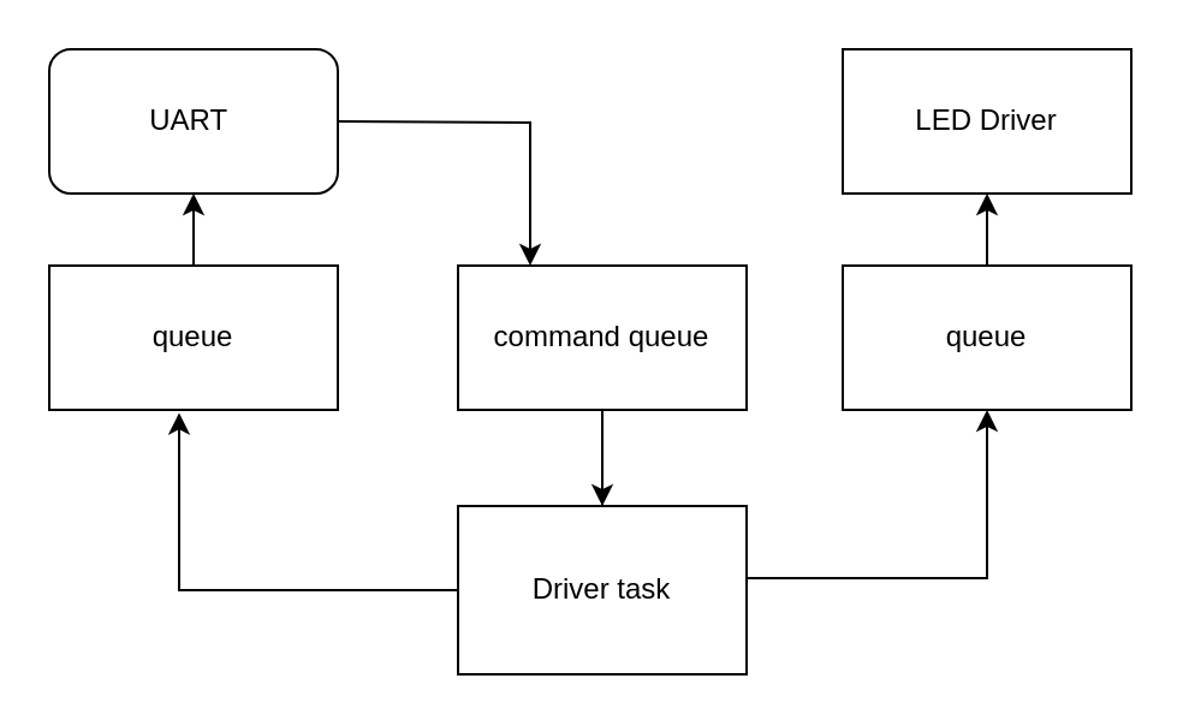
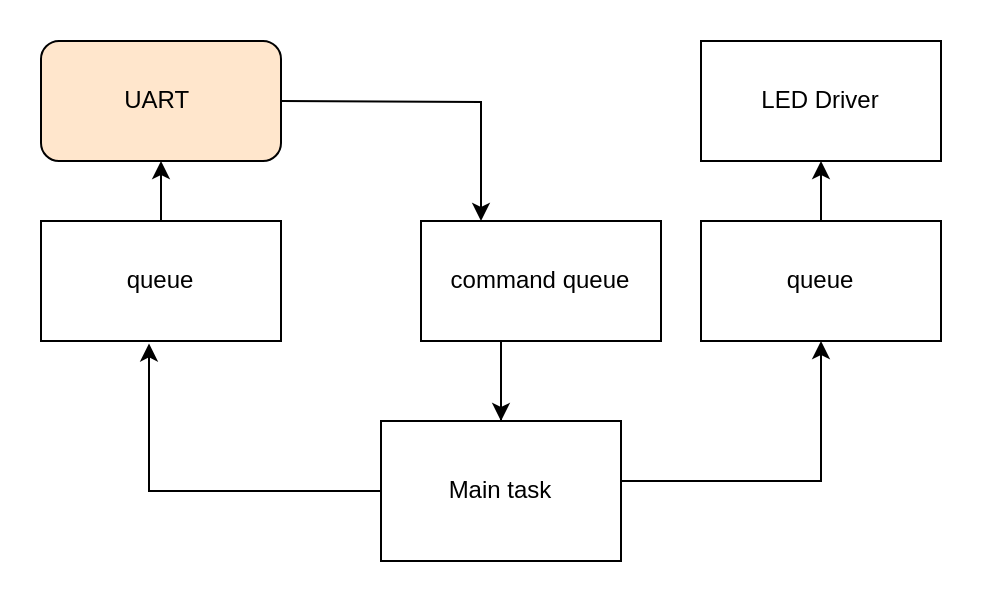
- <mxCell id="3" value="UART&amp;nbsp;" style="rounded=1;whiteSpace=wrap;html=1;" vertex="1" parent="1"><mxGeometry x="20" y="20" width="120" height="60" as="geometry" /></mxCell>
+ <mxCell id="3" value="UART&amp;nbsp;" style="rounded=1;whiteSpace=wrap;html=1;fillColor=#ffe6cc;" vertex="1" parent="1"><mxGeometry x="20" y="20" width="120" height="60" as="geometry" /></mxCell>
- <mxCell id="6" value="command queue" style="rounded=0;whiteSpace=wrap;html=1;" vertex="1" parent="1"><mxGeometry x="190" y="110" width="120" height="60" as="geometry" /></mxCell>
+ <mxCell id="6" value="command queue" style="rounded=0;whiteSpace=wrap;html=1;" vertex="1" parent="1"><mxGeometry x="210" y="110" width="120" height="60" as="geometry" /></mxCell>
- <mxCell id="2" value="Driver task" style="rounded=0;whiteSpace=wrap;html=1;" vertex="1" parent="1"><mxGeometry x="190" y="210" width="120" height="70" as="geometry" /></mxCell>
+ <mxCell id="2" value="Main task" style="rounded=0;whiteSpace=wrap;html=1;" vertex="1" parent="1"><mxGeometry x="190" y="210" width="120" height="70" as="geometry" /></mxCell>
